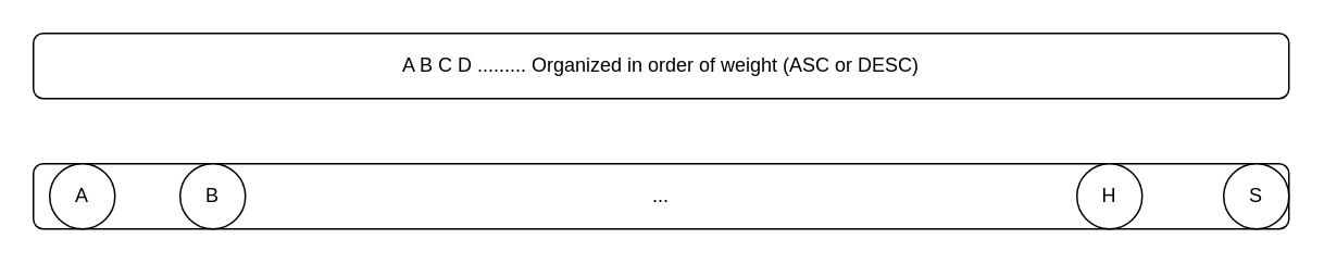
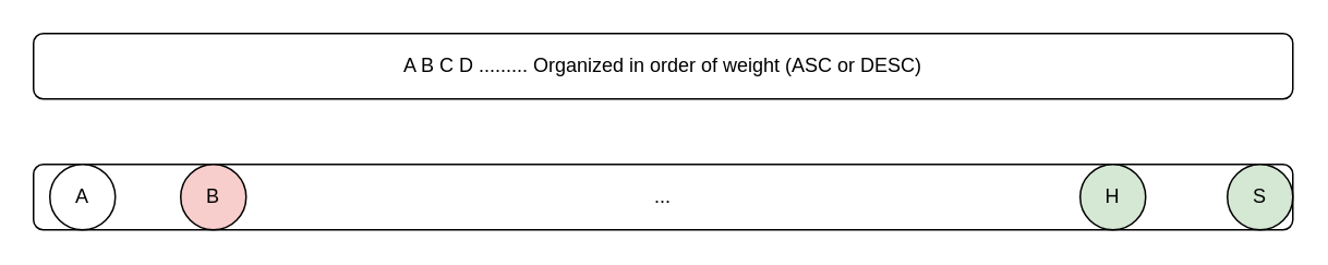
- <mxCell id="5" value="B" style="ellipse;whiteSpace=wrap;html=1;aspect=fixed;" vertex="1" parent="1"><mxGeometry x="110" y="100" width="40" height="40" as="geometry" /></mxCell>
+ <mxCell id="5" value="B" style="ellipse;whiteSpace=wrap;html=1;aspect=fixed;fillColor=#f8cecc;" vertex="1" parent="1"><mxGeometry x="110" y="100" width="40" height="40" as="geometry" /></mxCell>
- <mxCell id="6" value="H" style="ellipse;whiteSpace=wrap;html=1;aspect=fixed;" vertex="1" parent="1"><mxGeometry x="660" y="100" width="40" height="40" as="geometry" /></mxCell>
+ <mxCell id="6" value="H" style="ellipse;whiteSpace=wrap;html=1;aspect=fixed;fillColor=#d5e8d4;" vertex="1" parent="1"><mxGeometry x="660" y="100" width="40" height="40" as="geometry" /></mxCell>
- <mxCell id="7" value="S" style="ellipse;whiteSpace=wrap;html=1;aspect=fixed;" vertex="1" parent="1"><mxGeometry x="750" y="100" width="40" height="40" as="geometry" /></mxCell>
+ <mxCell id="7" value="S" style="ellipse;whiteSpace=wrap;html=1;aspect=fixed;fillColor=#d5e8d4;" vertex="1" parent="1"><mxGeometry x="750" y="100" width="40" height="40" as="geometry" /></mxCell>
